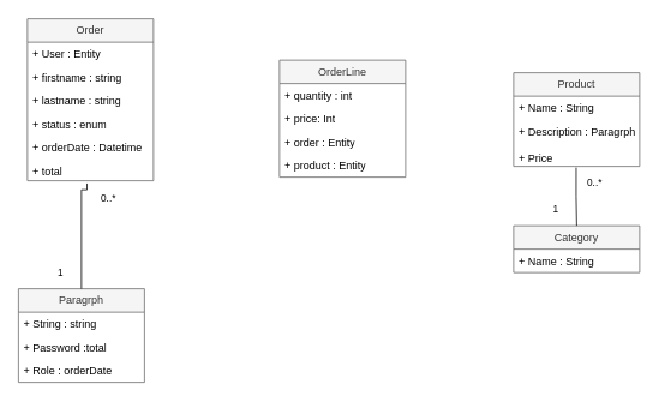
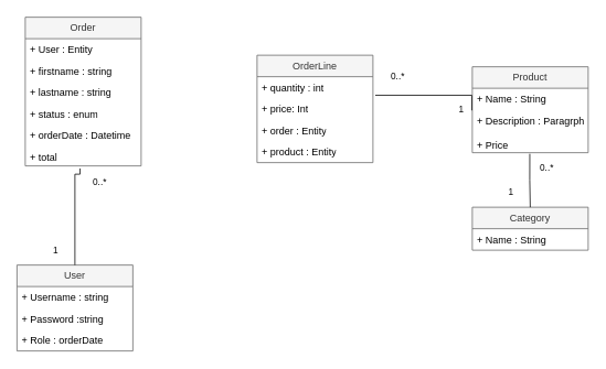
+ <mxCell id="23" value="" style="endArrow=none;html=1;edgeStyle=orthogonalEdgeStyle;rounded=0;exitX=1.02;exitY=0.865;exitDx=0;exitDy=0;exitPerimeter=0;entryX=-0.004;entryY=0.016;entryDx=0;entryDy=0;entryPerimeter=0;" parent="1" source="17" target="8" edge="1"><mxGeometry relative="1" as="geometry"><mxPoint x="570" y="190" as="sourcePoint" /><mxPoint x="730" y="190" as="targetPoint" /></mxGeometry></mxCell>
+ <mxCell id="24" value="0..*" style="edgeLabel;resizable=0;html=1;align=left;verticalAlign=bottom;" parent="23" connectable="0" vertex="1"><mxGeometry x="-1" relative="1" as="geometry"><mxPoint x="17" y="-14" as="offset" /></mxGeometry></mxCell>
+ <mxCell id="25" value="1" style="edgeLabel;resizable=0;html=1;align=right;verticalAlign=bottom;" parent="23" connectable="0" vertex="1"><mxGeometry x="1" relative="1" as="geometry"><mxPoint x="-9" y="7" as="offset" /></mxGeometry></mxCell>
- <mxCell id="2" value="Paragrph" style="swimlane;fontStyle=0;childLayout=stackLayout;horizontal=1;startSize=26;fillColor=#f5f5f5;horizontalStack=0;resizeParent=1;resizeParentMax=0;resizeLast=0;collapsible=1;marginBottom=0;whiteSpace=wrap;html=1;fontColor=#333333;strokeColor=#666666;" parent="1" vertex="1"><mxGeometry x="20" y="320" width="140" height="104" as="geometry" /></mxCell>
+ <mxCell id="2" value="User" style="swimlane;fontStyle=0;childLayout=stackLayout;horizontal=1;startSize=26;fillColor=#f5f5f5;horizontalStack=0;resizeParent=1;resizeParentMax=0;resizeLast=0;collapsible=1;marginBottom=0;whiteSpace=wrap;html=1;fontColor=#333333;strokeColor=#666666;" parent="1" vertex="1"><mxGeometry x="20" y="320" width="140" height="104" as="geometry" /></mxCell>
- <mxCell id="3" value="+ String : string" style="text;strokeColor=none;fillColor=none;align=left;verticalAlign=top;spacingLeft=4;spacingRight=4;overflow=hidden;rotatable=0;points=[[0,0.5],[1,0.5]];portConstraint=eastwest;whiteSpace=wrap;html=1;" parent="2" vertex="1"><mxGeometry y="26" width="140" height="26" as="geometry" /></mxCell>
+ <mxCell id="3" value="+ Username : string" style="text;strokeColor=none;fillColor=none;align=left;verticalAlign=top;spacingLeft=4;spacingRight=4;overflow=hidden;rotatable=0;points=[[0,0.5],[1,0.5]];portConstraint=eastwest;whiteSpace=wrap;html=1;" parent="2" vertex="1"><mxGeometry y="26" width="140" height="26" as="geometry" /></mxCell>
- <mxCell id="4" value="+ Password :total" style="text;strokeColor=none;fillColor=none;align=left;verticalAlign=top;spacingLeft=4;spacingRight=4;overflow=hidden;rotatable=0;points=[[0,0.5],[1,0.5]];portConstraint=eastwest;whiteSpace=wrap;html=1;" parent="2" vertex="1"><mxGeometry y="52" width="140" height="26" as="geometry" /></mxCell>
+ <mxCell id="4" value="+ Password :string" style="text;strokeColor=none;fillColor=none;align=left;verticalAlign=top;spacingLeft=4;spacingRight=4;overflow=hidden;rotatable=0;points=[[0,0.5],[1,0.5]];portConstraint=eastwest;whiteSpace=wrap;html=1;" parent="2" vertex="1"><mxGeometry y="52" width="140" height="26" as="geometry" /></mxCell>
